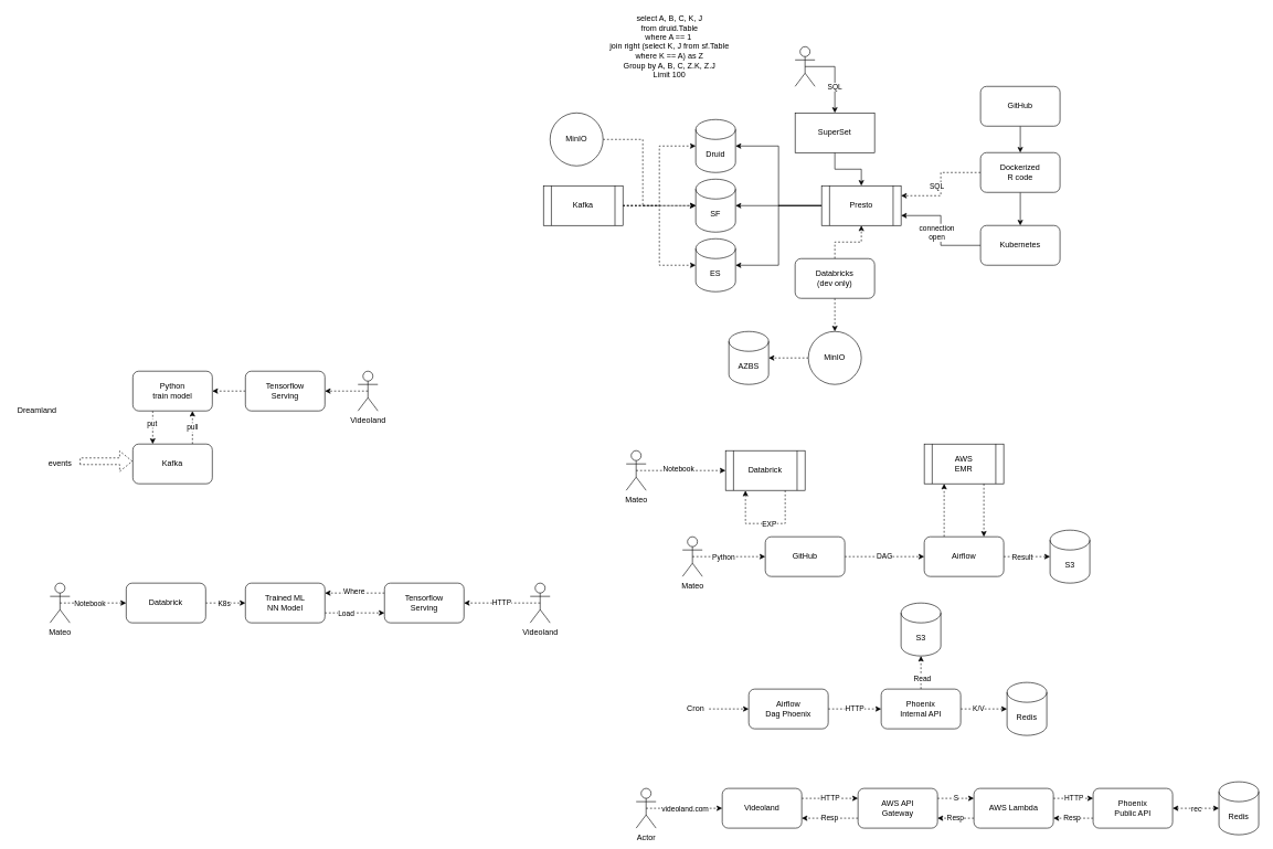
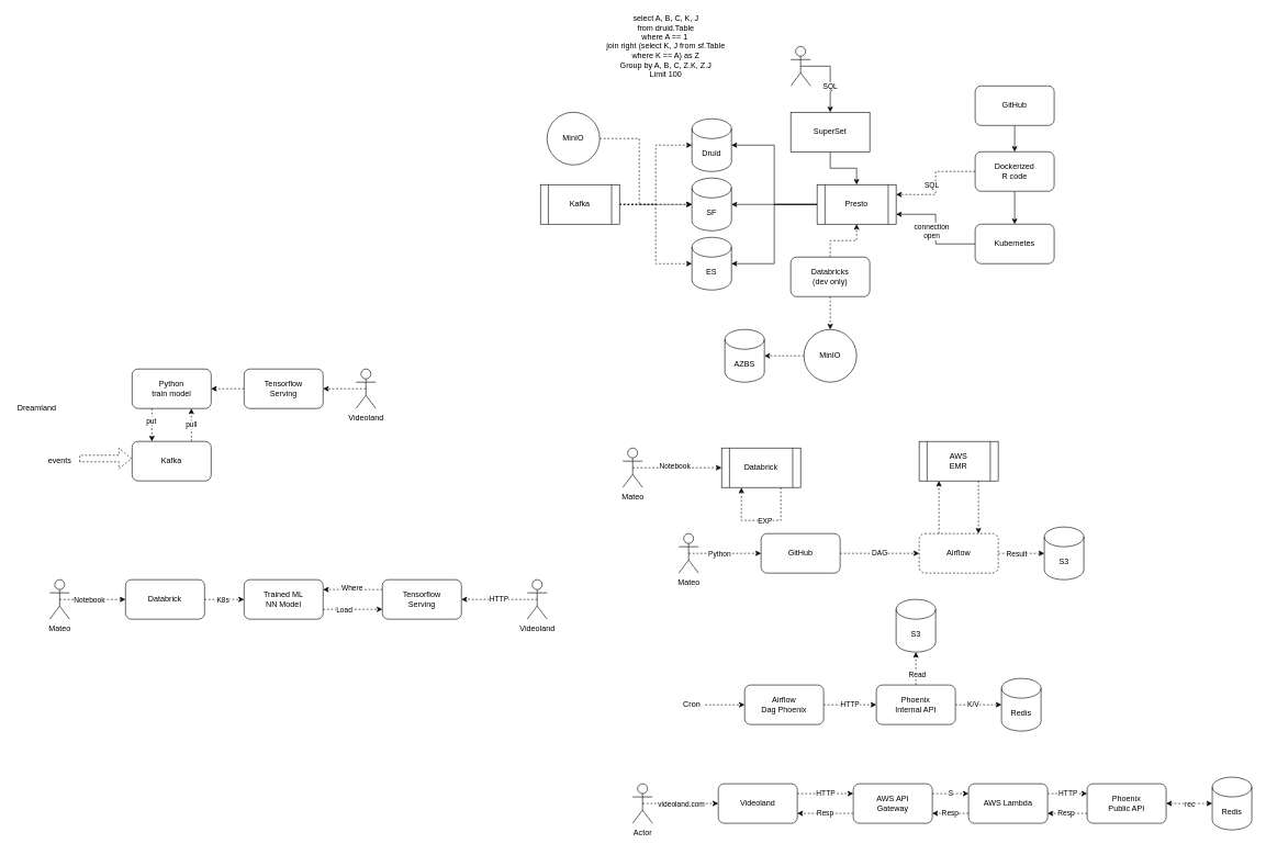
- <mxCell id="47" value="Airflow" style="rounded=1;whiteSpace=wrap;html=1;" vertex="1" parent="1"><mxGeometry x="1395" y="810" width="120" height="60" as="geometry" /></mxCell>
+ <mxCell id="47" value="Airflow" style="rounded=1;whiteSpace=wrap;html=1;dashed=1;" vertex="1" parent="1"><mxGeometry x="1395" y="810" width="120" height="60" as="geometry" /></mxCell>
